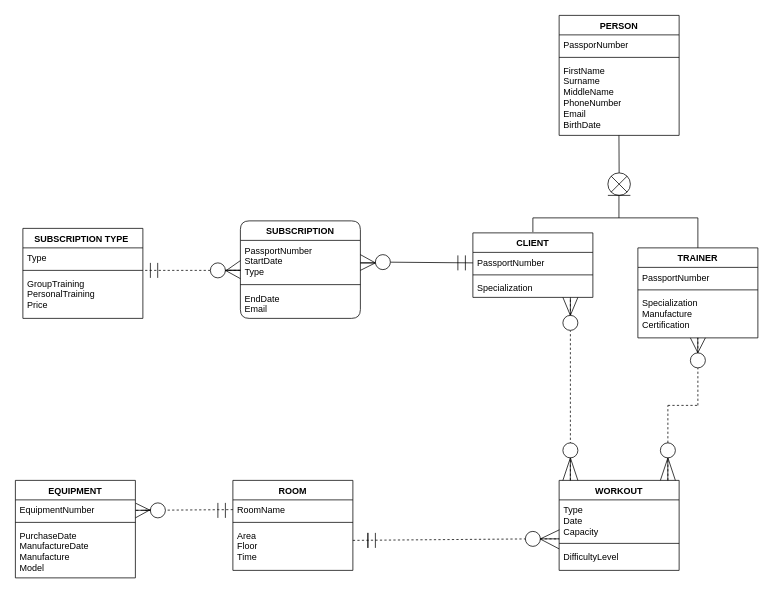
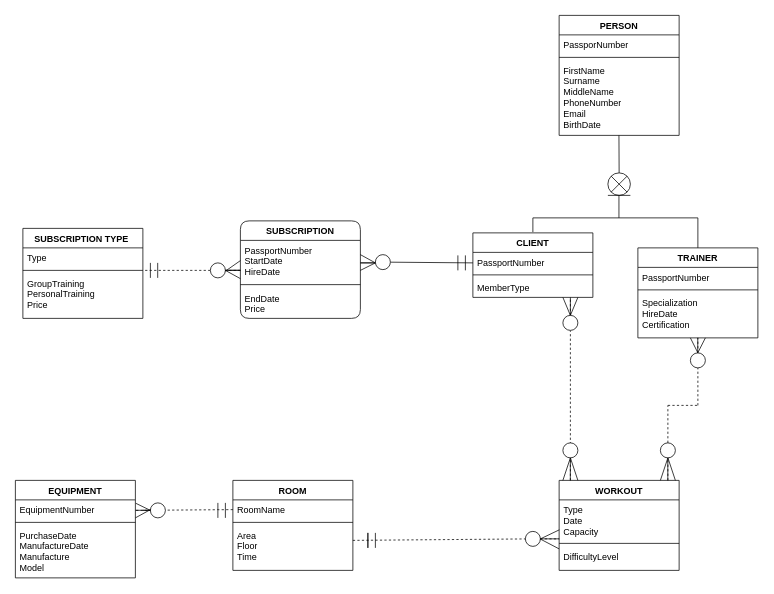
- <mxCell id="43" value="PassportNumber&lt;div&gt;StartDate&lt;/div&gt;&lt;div&gt;Type&lt;br&gt;&lt;div&gt;&lt;div&gt;&lt;br&gt;&lt;/div&gt;&lt;div&gt;&lt;br&gt;&lt;/div&gt;&lt;div&gt;&lt;br&gt;&lt;/div&gt;&lt;/div&gt;&lt;/div&gt;" style="text;strokeColor=none;fillColor=none;align=left;verticalAlign=top;spacingLeft=4;spacingRight=4;overflow=hidden;rotatable=0;points=[[0,0.5],[1,0.5]];portConstraint=eastwest;whiteSpace=wrap;html=1;" parent="42" vertex="1"><mxGeometry y="26" width="160" height="54" as="geometry" /></mxCell>
+ <mxCell id="43" value="PassportNumber&lt;div&gt;StartDate&lt;/div&gt;&lt;div&gt;HireDate&lt;br&gt;&lt;div&gt;&lt;div&gt;&lt;br&gt;&lt;/div&gt;&lt;div&gt;&lt;br&gt;&lt;/div&gt;&lt;div&gt;&lt;br&gt;&lt;/div&gt;&lt;/div&gt;&lt;/div&gt;" style="text;strokeColor=none;fillColor=none;align=left;verticalAlign=top;spacingLeft=4;spacingRight=4;overflow=hidden;rotatable=0;points=[[0,0.5],[1,0.5]];portConstraint=eastwest;whiteSpace=wrap;html=1;" parent="42" vertex="1"><mxGeometry y="26" width="160" height="54" as="geometry" /></mxCell>
- <mxCell id="27" value="Specialization" style="text;strokeColor=none;fillColor=none;align=left;verticalAlign=top;spacingLeft=4;spacingRight=4;overflow=hidden;rotatable=0;points=[[0,0.5],[1,0.5]];portConstraint=eastwest;whiteSpace=wrap;html=1;" parent="24" vertex="1"><mxGeometry y="60" width="160" height="26" as="geometry" /></mxCell>
+ <mxCell id="27" value="MemberType" style="text;strokeColor=none;fillColor=none;align=left;verticalAlign=top;spacingLeft=4;spacingRight=4;overflow=hidden;rotatable=0;points=[[0,0.5],[1,0.5]];portConstraint=eastwest;whiteSpace=wrap;html=1;" parent="24" vertex="1"><mxGeometry y="60" width="160" height="26" as="geometry" /></mxCell>
- <mxCell id="45" value="EndDate&lt;div&gt;Email&lt;/div&gt;" style="text;strokeColor=none;fillColor=none;align=left;verticalAlign=top;spacingLeft=4;spacingRight=4;overflow=hidden;rotatable=0;points=[[0,0.5],[1,0.5]];portConstraint=eastwest;whiteSpace=wrap;html=1;rounded=0;dashed=1;" parent="42" vertex="1"><mxGeometry y="90" width="160" height="40" as="geometry" /></mxCell>
+ <mxCell id="45" value="EndDate&lt;div&gt;Price&lt;/div&gt;" style="text;strokeColor=none;fillColor=none;align=left;verticalAlign=top;spacingLeft=4;spacingRight=4;overflow=hidden;rotatable=0;points=[[0,0.5],[1,0.5]];portConstraint=eastwest;whiteSpace=wrap;html=1;rounded=0;dashed=1;" parent="42" vertex="1"><mxGeometry y="90" width="160" height="40" as="geometry" /></mxCell>
- <mxCell id="13" value="Specialization&lt;div&gt;Manufacture&lt;/div&gt;&lt;div&gt;Certification&lt;br&gt;&lt;div&gt;&lt;br&gt;&lt;/div&gt;&lt;/div&gt;" style="text;align=left;verticalAlign=top;spacingLeft=4;spacingRight=4;overflow=hidden;rotatable=0;points=[[0,0.5],[1,0.5]];portConstraint=eastwest;whiteSpace=wrap;html=1;glass=0;" parent="10" vertex="1"><mxGeometry y="60" width="160" height="60" as="geometry" /></mxCell>
+ <mxCell id="13" value="Specialization&lt;div&gt;HireDate&lt;/div&gt;&lt;div&gt;Certification&lt;br&gt;&lt;div&gt;&lt;br&gt;&lt;/div&gt;&lt;/div&gt;" style="text;align=left;verticalAlign=top;spacingLeft=4;spacingRight=4;overflow=hidden;rotatable=0;points=[[0,0.5],[1,0.5]];portConstraint=eastwest;whiteSpace=wrap;html=1;glass=0;" parent="10" vertex="1"><mxGeometry y="60" width="160" height="60" as="geometry" /></mxCell>
